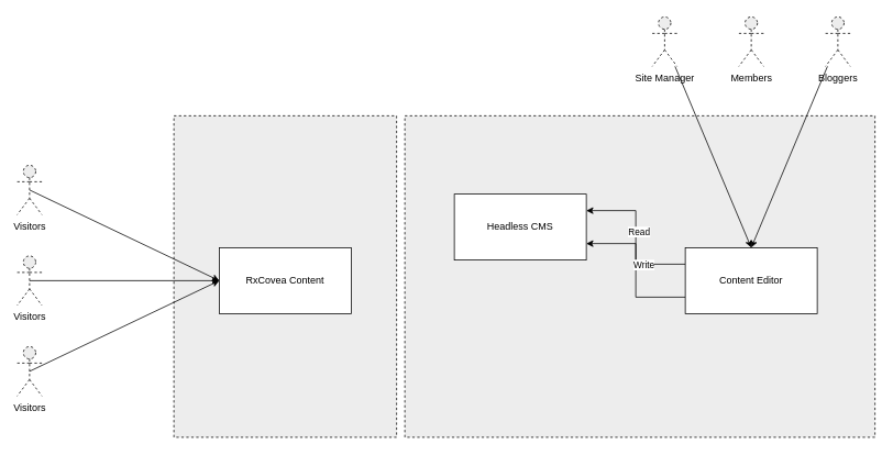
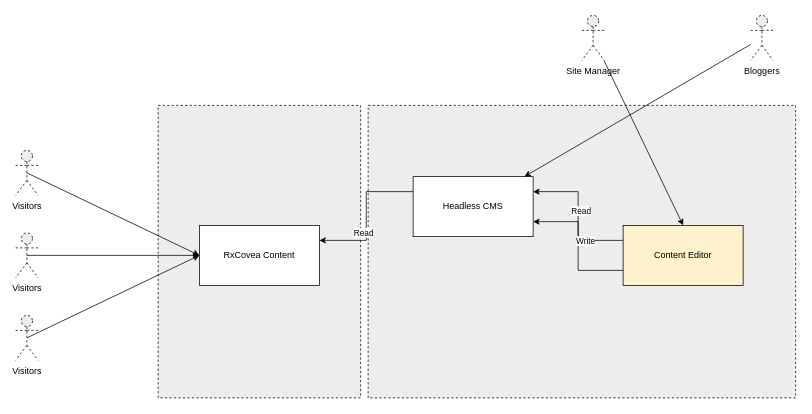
- <mxCell id="15" value="Site Manager" style="shape=umlActor;verticalLabelPosition=bottom;verticalAlign=top;html=1;outlineConnect=0;dashed=1;fillColor=#EDEDED;" vertex="1" parent="1"><mxGeometry x="790" y="20" width="30" height="60" as="geometry" /></mxCell>
+ <mxCell id="15" value="Site Manager" style="shape=umlActor;verticalLabelPosition=bottom;verticalAlign=top;html=1;outlineConnect=0;dashed=1;fillColor=#EDEDED;" vertex="1" parent="1"><mxGeometry x="775" y="20" width="30" height="60" as="geometry" /></mxCell>
- <mxCell id="16" value="Members" style="shape=umlActor;verticalLabelPosition=bottom;verticalAlign=top;html=1;outlineConnect=0;dashed=1;fillColor=#EDEDED;" vertex="1" parent="1"><mxGeometry x="895" y="20" width="30" height="60" as="geometry" /></mxCell>
- <mxCell id="19" value="" style="endArrow=classic;html=1;entryX=0.5;entryY=0;entryDx=0;entryDy=0;" edge="1" parent="1" source="17" target="9"><mxGeometry width="50" height="50" relative="1" as="geometry"><mxPoint x="920" y="90" as="sourcePoint" /><mxPoint x="920" y="310" as="targetPoint" /></mxGeometry></mxCell>
+ <mxCell id="19" value="" style="endArrow=classic;html=1;" edge="1" parent="1" source="17" target="4"><mxGeometry width="50" height="50" relative="1" as="geometry"><mxPoint x="920" y="90" as="sourcePoint" /><mxPoint x="920" y="310" as="targetPoint" /></mxGeometry></mxCell>
+ <mxCell id="11" value="Read" style="edgeStyle=orthogonalEdgeStyle;rounded=0;orthogonalLoop=1;jettySize=auto;html=1;exitX=0;exitY=0.25;exitDx=0;exitDy=0;entryX=1;entryY=0.25;entryDx=0;entryDy=0;" edge="1" parent="1" source="4" target="10"><mxGeometry x="0.375" y="-10" relative="1" as="geometry"><mxPoint as="offset" /></mxGeometry></mxCell>
- <mxCell id="9" value="Content Editor" style="rounded=0;whiteSpace=wrap;html=1;" vertex="1" parent="1"><mxGeometry x="830" y="300" width="160" height="80" as="geometry" /></mxCell>
+ <mxCell id="9" value="Content Editor" style="rounded=0;whiteSpace=wrap;html=1;fillColor=#fff2cc;" vertex="1" parent="1"><mxGeometry x="830" y="300" width="160" height="80" as="geometry" /></mxCell>
